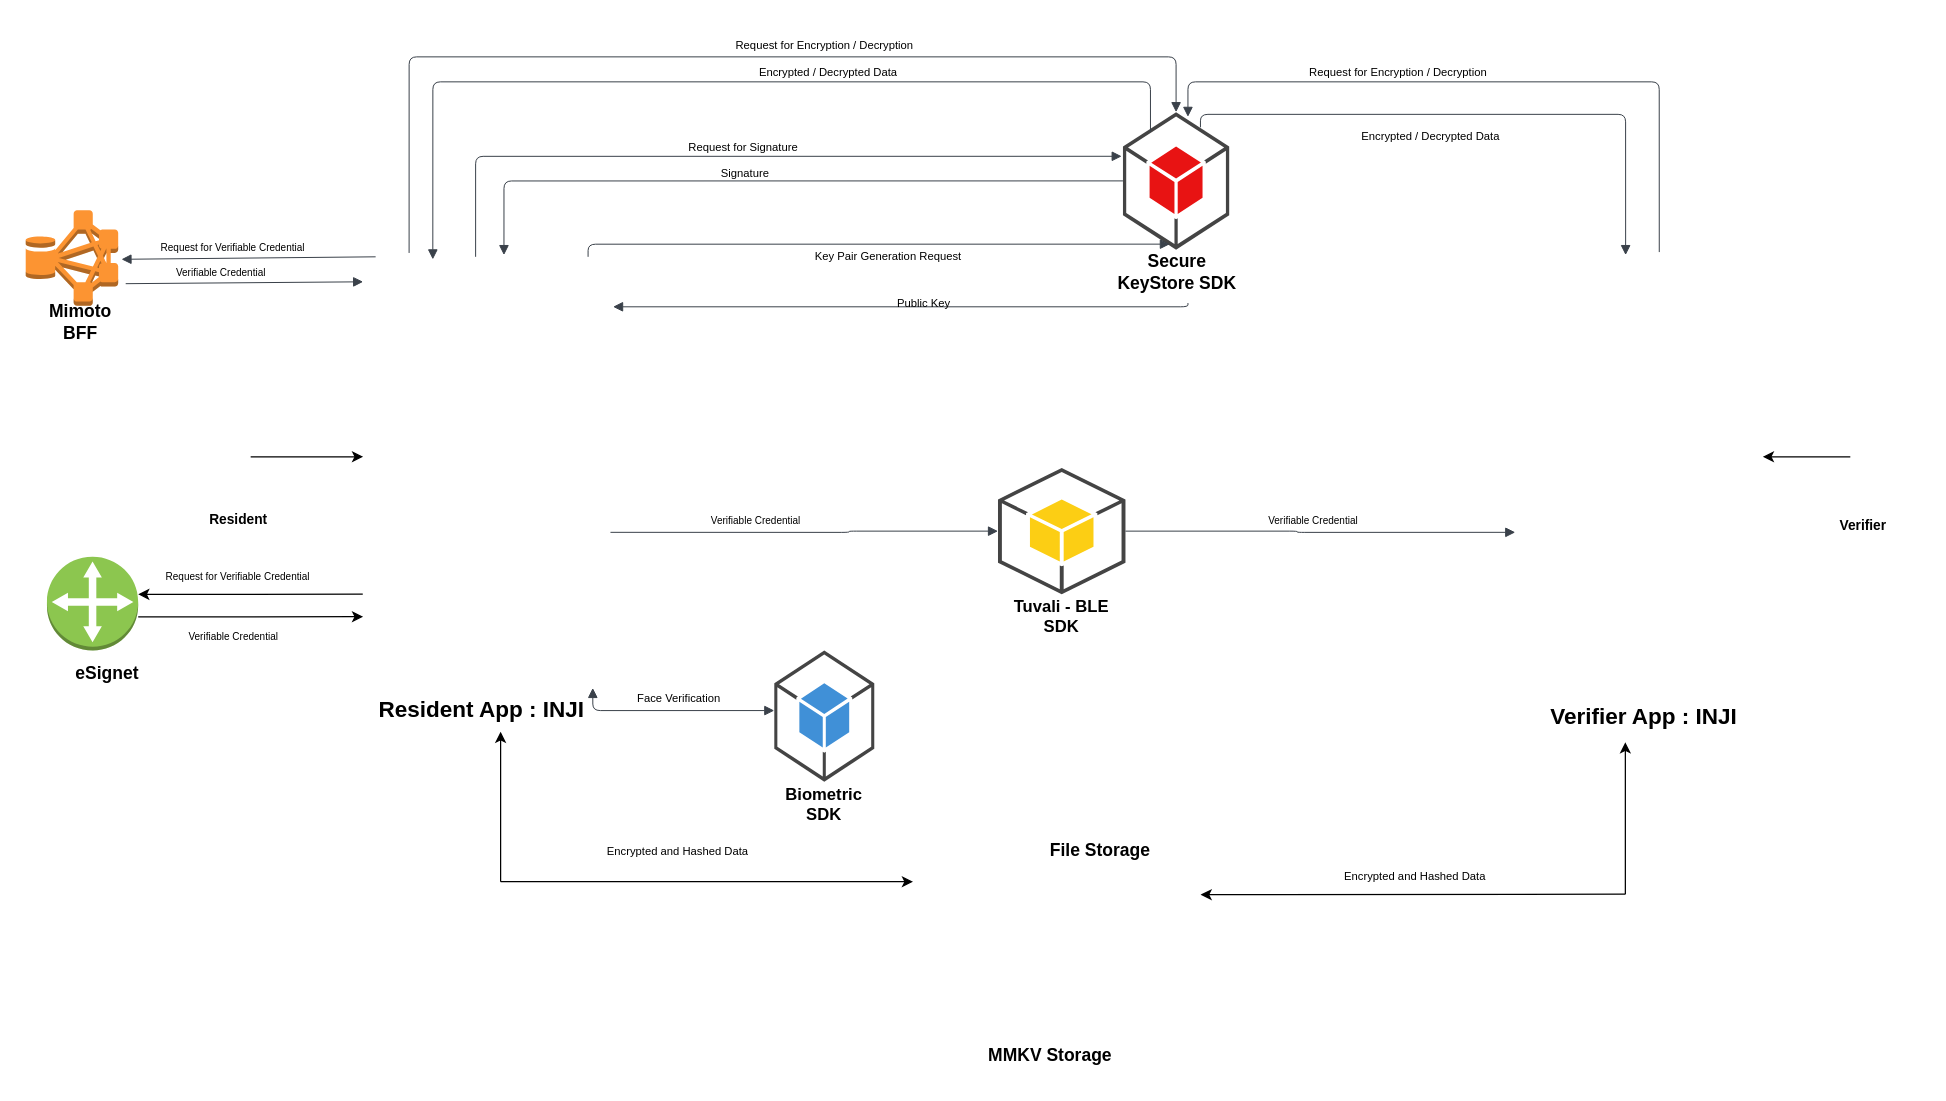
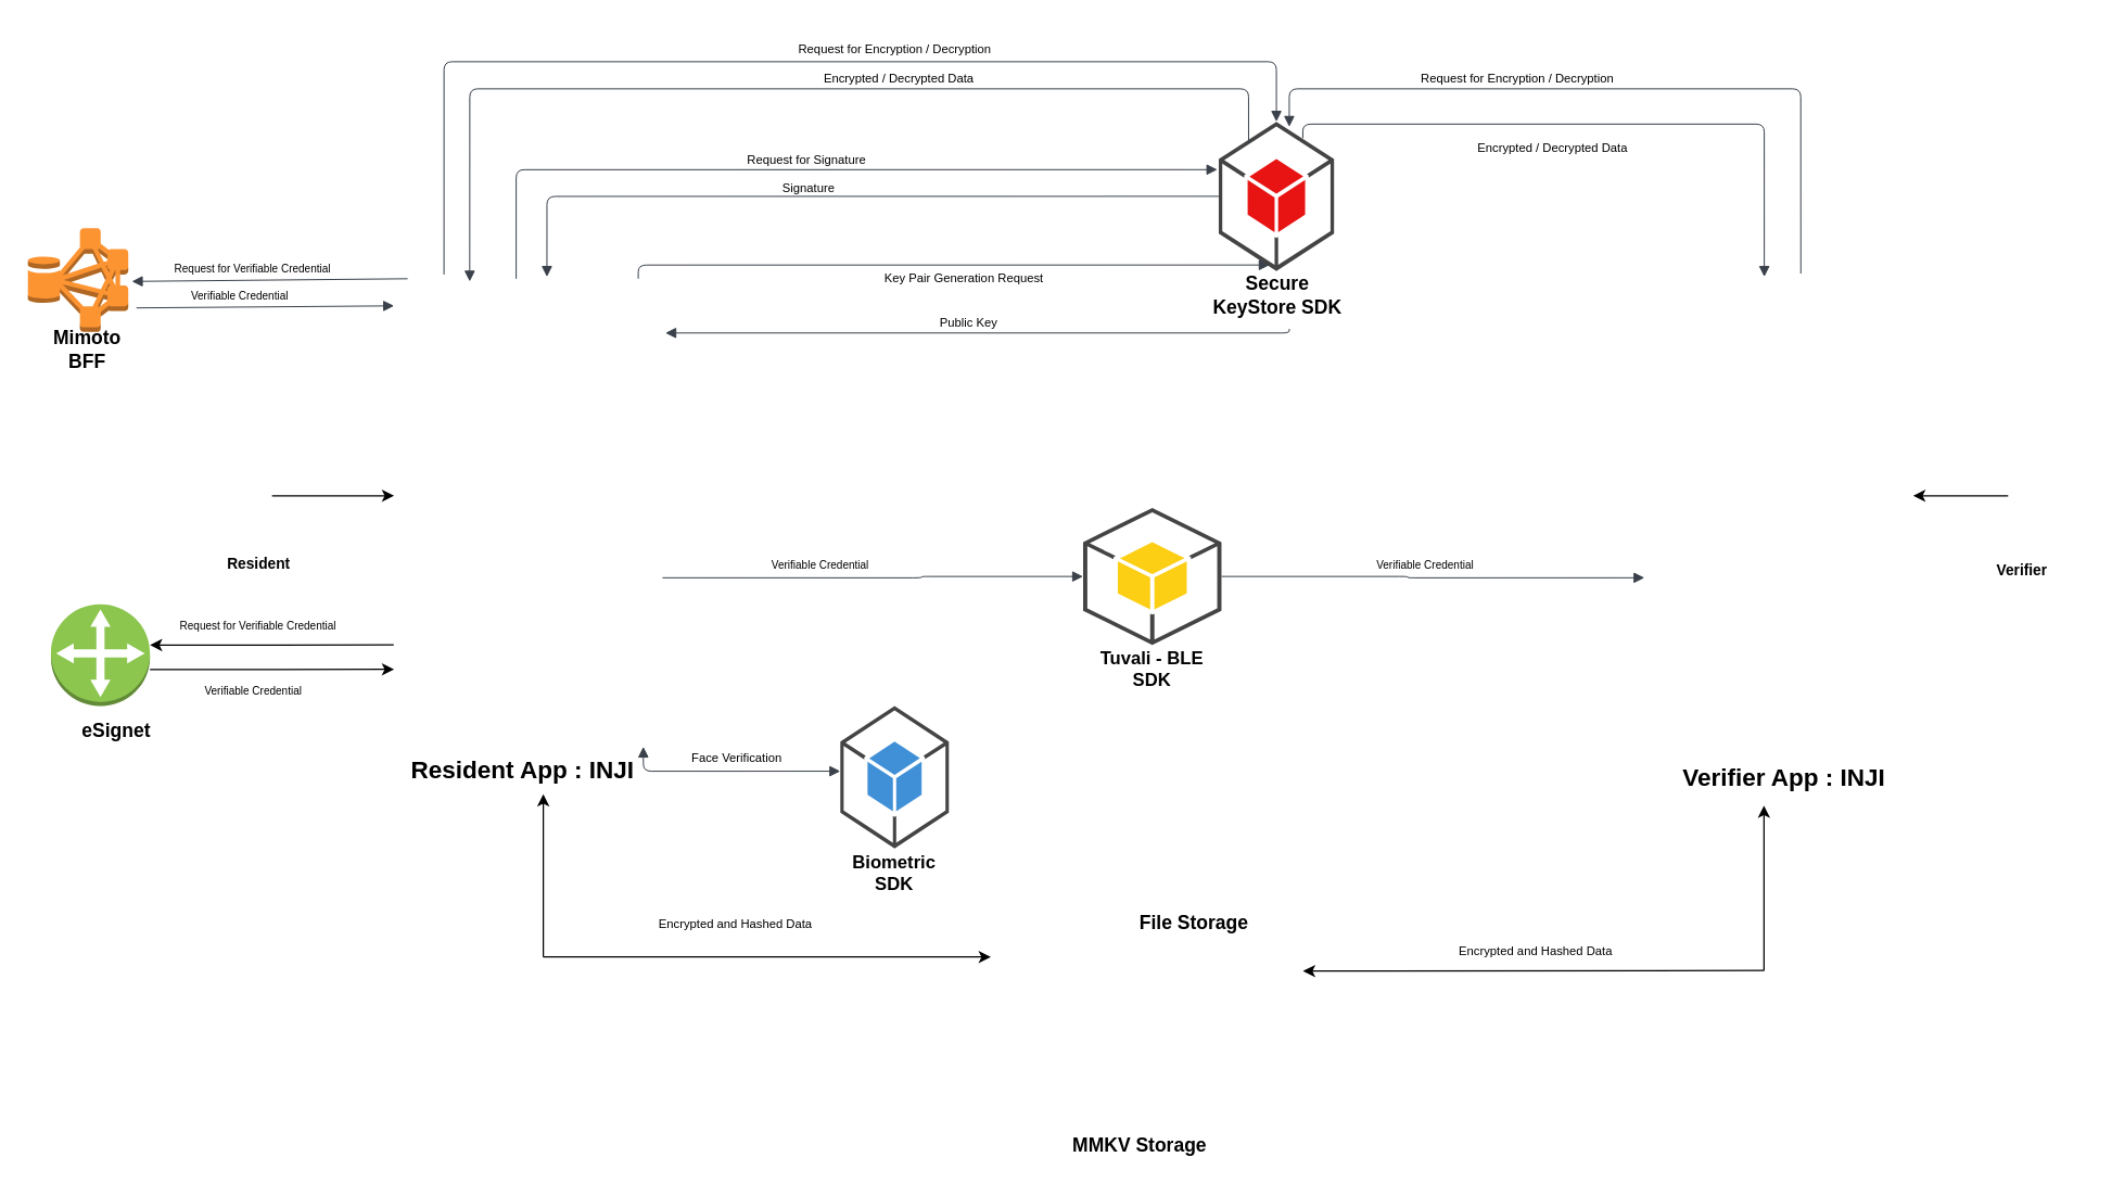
- <mxCell id="33" value="&lt;font style=&quot;font-size: 9px;&quot;&gt;Public Key&lt;/font&gt;" style="text;html=1;strokeColor=none;fillColor=none;align=center;verticalAlign=middle;whiteSpace=wrap;rounded=0;" parent="1" vertex="1"><mxGeometry x="708.5" y="227" width="60" height="30" as="geometry" /></mxCell>
+ <mxCell id="33" value="&lt;font style=&quot;font-size: 9px;&quot;&gt;Public Key&lt;/font&gt;" style="text;html=1;strokeColor=none;fillColor=none;align=center;verticalAlign=middle;whiteSpace=wrap;rounded=0;" parent="1" vertex="1"><mxGeometry x="683.5" y="222" width="60" height="30" as="geometry" /></mxCell>
